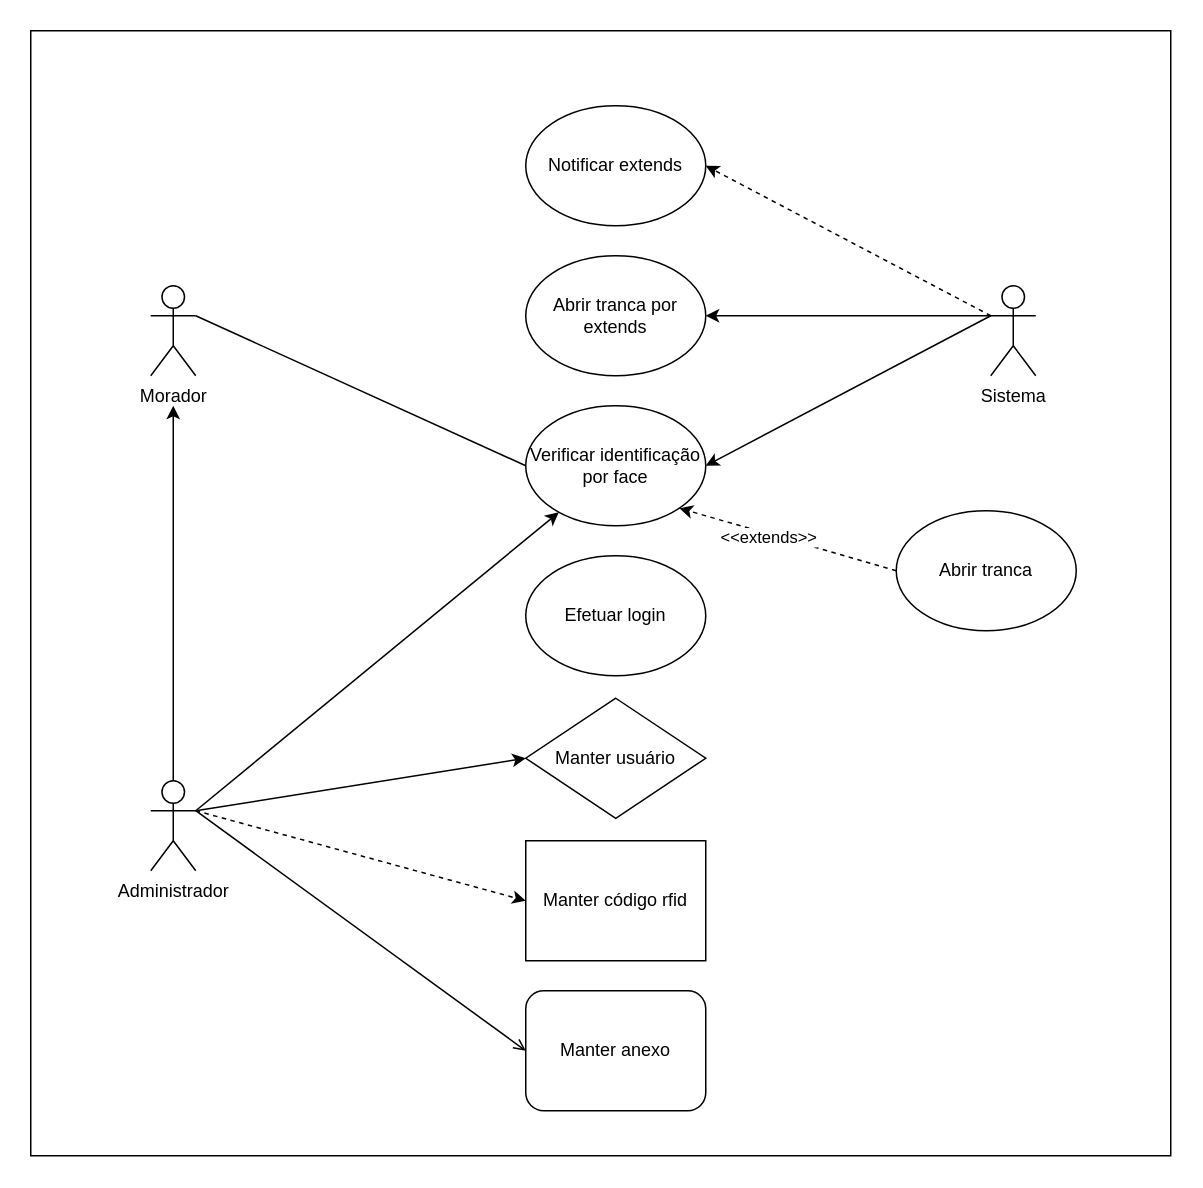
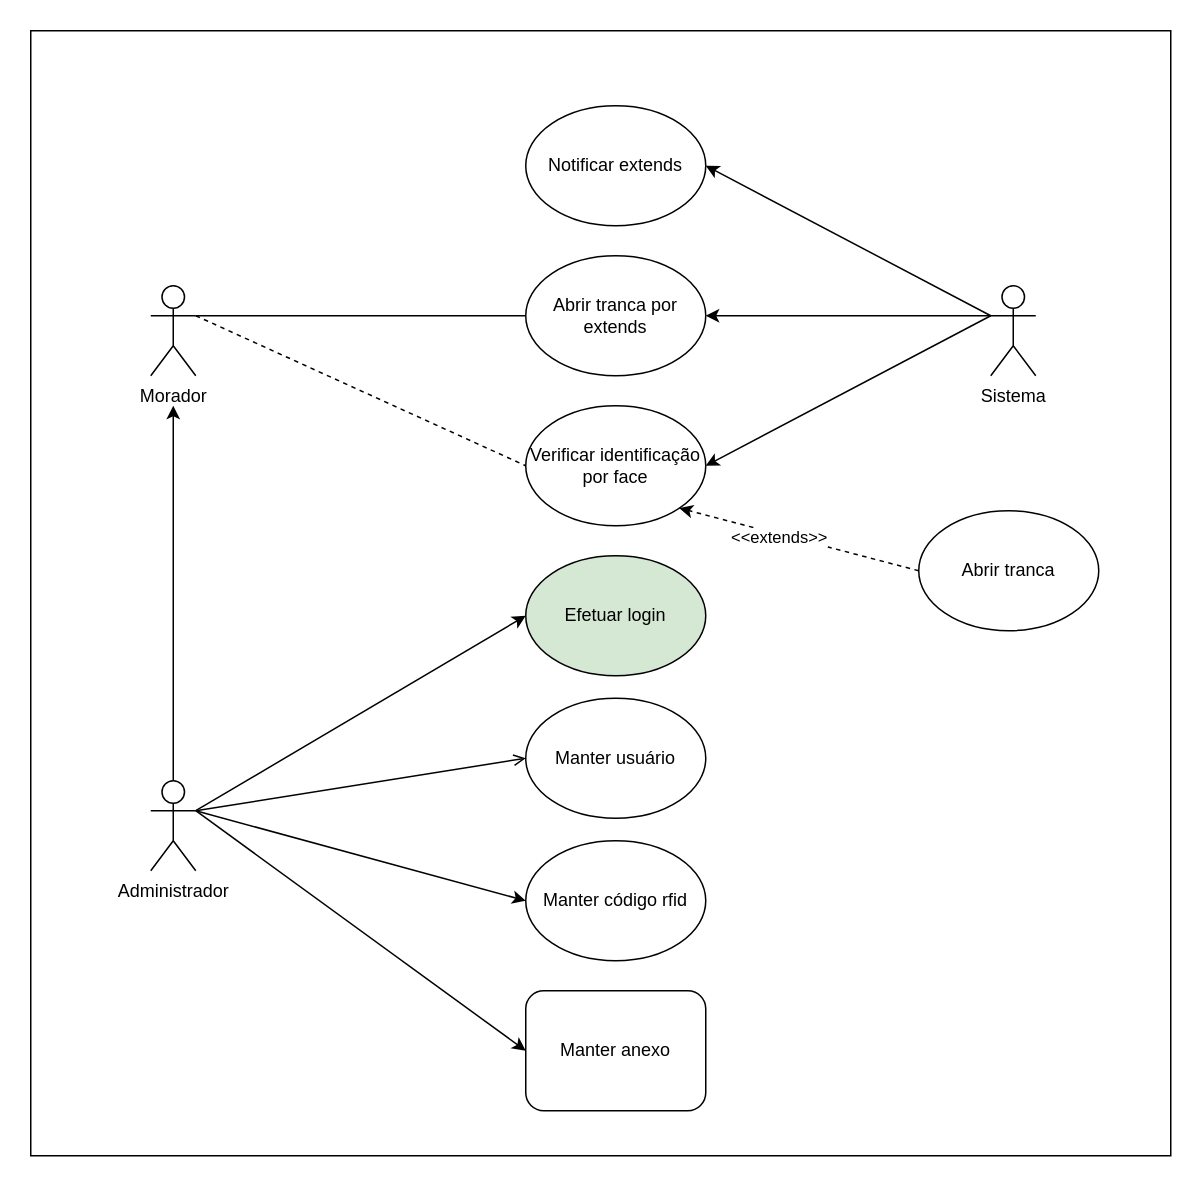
- <mxCell id="17" value="" style="endArrow=classic;html=1;rounded=0;entryX=1;entryY=0.5;entryDx=0;entryDy=0;exitX=0;exitY=0.333;exitDx=0;exitDy=0;exitPerimeter=0;dashed=1;" edge="1" parent="1" source="5" target="6"><mxGeometry width="50" height="50" relative="1" as="geometry"><mxPoint x="490" y="370" as="sourcePoint" /><mxPoint x="540" y="320" as="targetPoint" /></mxGeometry></mxCell>
+ <mxCell id="17" value="" style="endArrow=classic;html=1;rounded=0;entryX=1;entryY=0.5;entryDx=0;entryDy=0;exitX=0;exitY=0.333;exitDx=0;exitDy=0;exitPerimeter=0;" edge="1" parent="1" source="5" target="6"><mxGeometry width="50" height="50" relative="1" as="geometry"><mxPoint x="490" y="370" as="sourcePoint" /><mxPoint x="540" y="320" as="targetPoint" /></mxGeometry></mxCell>
+ <mxCell id="13" value="" style="endArrow=none;html=1;rounded=0;exitX=1;exitY=0.333;exitDx=0;exitDy=0;exitPerimeter=0;entryX=0;entryY=0.5;entryDx=0;entryDy=0;" edge="1" parent="1" source="4" target="7"><mxGeometry width="50" height="50" relative="1" as="geometry"><mxPoint x="320" y="380" as="sourcePoint" /><mxPoint x="370" y="330" as="targetPoint" /></mxGeometry></mxCell>
- <mxCell id="14" value="" style="endArrow=none;html=1;rounded=0;exitX=1;exitY=0.333;exitDx=0;exitDy=0;exitPerimeter=0;entryX=0;entryY=0.5;entryDx=0;entryDy=0;" edge="1" parent="1" source="4" target="8"><mxGeometry width="50" height="50" relative="1" as="geometry"><mxPoint x="210" y="310" as="sourcePoint" /><mxPoint x="260" y="260" as="targetPoint" /></mxGeometry></mxCell>
+ <mxCell id="14" value="" style="endArrow=none;html=1;rounded=0;exitX=1;exitY=0.333;exitDx=0;exitDy=0;exitPerimeter=0;entryX=0;entryY=0.5;entryDx=0;entryDy=0;dashed=1;" edge="1" parent="1" source="4" target="8"><mxGeometry width="50" height="50" relative="1" as="geometry"><mxPoint x="210" y="310" as="sourcePoint" /><mxPoint x="260" y="260" as="targetPoint" /></mxGeometry></mxCell>
- <mxCell id="11" value="Abrir tranca" style="ellipse;whiteSpace=wrap;html=1;" vertex="1" parent="1"><mxGeometry x="597" y="340" width="120" height="80" as="geometry" /></mxCell>
+ <mxCell id="11" value="Abrir tranca" style="ellipse;whiteSpace=wrap;html=1;" vertex="1" parent="1"><mxGeometry x="612" y="340" width="120" height="80" as="geometry" /></mxCell>
- <mxCell id="9" value="Efetuar login" style="ellipse;whiteSpace=wrap;html=1;" vertex="1" parent="1"><mxGeometry x="350" y="370" width="120" height="80" as="geometry" /></mxCell>
+ <mxCell id="9" value="Efetuar login" style="ellipse;whiteSpace=wrap;html=1;fillColor=#d5e8d4;" vertex="1" parent="1"><mxGeometry x="350" y="370" width="120" height="80" as="geometry" /></mxCell>
- <mxCell id="22" value="" style="endArrow=classic;html=1;rounded=0;exitX=1;exitY=0.333;exitDx=0;exitDy=0;exitPerimeter=0;" edge="1" parent="1" source="3" target="8"><mxGeometry width="50" height="50" relative="1" as="geometry"><mxPoint x="190" y="510" as="sourcePoint" /><mxPoint x="240" y="460" as="targetPoint" /></mxGeometry></mxCell>
+ <mxCell id="22" value="" style="endArrow=classic;html=1;rounded=0;entryX=0;entryY=0.5;entryDx=0;entryDy=0;exitX=1;exitY=0.333;exitDx=0;exitDy=0;exitPerimeter=0;" edge="1" parent="1" source="3" target="9"><mxGeometry width="50" height="50" relative="1" as="geometry"><mxPoint x="190" y="510" as="sourcePoint" /><mxPoint x="240" y="460" as="targetPoint" /></mxGeometry></mxCell>
- <mxCell id="10" value="Manter usuário" style="rhombus;whiteSpace=wrap;html=1;" vertex="1" parent="1"><mxGeometry x="350" y="465" width="120" height="80" as="geometry" /></mxCell>
+ <mxCell id="10" value="Manter usuário" style="ellipse;whiteSpace=wrap;html=1;" vertex="1" parent="1"><mxGeometry x="350" y="465" width="120" height="80" as="geometry" /></mxCell>
- <mxCell id="23" value="" style="endArrow=classic;html=1;rounded=0;exitX=1;exitY=0.333;exitDx=0;exitDy=0;exitPerimeter=0;entryX=0;entryY=0.5;entryDx=0;entryDy=0;" edge="1" parent="1" source="3" target="10"><mxGeometry width="50" height="50" relative="1" as="geometry"><mxPoint x="230" y="610" as="sourcePoint" /><mxPoint x="280" y="560" as="targetPoint" /></mxGeometry></mxCell>
+ <mxCell id="23" value="" style="endArrow=open;html=1;rounded=0;exitX=1;exitY=0.333;exitDx=0;exitDy=0;exitPerimeter=0;entryX=0;entryY=0.5;entryDx=0;entryDy=0;" edge="1" parent="1" source="3" target="10"><mxGeometry width="50" height="50" relative="1" as="geometry"><mxPoint x="230" y="610" as="sourcePoint" /><mxPoint x="280" y="560" as="targetPoint" /></mxGeometry></mxCell>
- <mxCell id="24" value="" style="endArrow=classic;html=1;rounded=0;exitX=1;exitY=0.333;exitDx=0;exitDy=0;exitPerimeter=0;entryX=0;entryY=0.5;entryDx=0;entryDy=0;dashed=1;" edge="1" parent="1" source="3" target="20"><mxGeometry width="50" height="50" relative="1" as="geometry"><mxPoint x="270" y="620" as="sourcePoint" /><mxPoint x="320" y="570" as="targetPoint" /></mxGeometry></mxCell>
+ <mxCell id="24" value="" style="endArrow=classic;html=1;rounded=0;exitX=1;exitY=0.333;exitDx=0;exitDy=0;exitPerimeter=0;entryX=0;entryY=0.5;entryDx=0;entryDy=0;" edge="1" parent="1" source="3" target="20"><mxGeometry width="50" height="50" relative="1" as="geometry"><mxPoint x="270" y="620" as="sourcePoint" /><mxPoint x="320" y="570" as="targetPoint" /></mxGeometry></mxCell>
- <mxCell id="20" value="Manter código rfid" style="whiteSpace=wrap;html=1;rounded=0;" vertex="1" parent="1"><mxGeometry x="350" y="560" width="120" height="80" as="geometry" /></mxCell>
+ <mxCell id="20" value="Manter código rfid" style="ellipse;whiteSpace=wrap;html=1;" vertex="1" parent="1"><mxGeometry x="350" y="560" width="120" height="80" as="geometry" /></mxCell>
- <mxCell id="25" value="" style="endArrow=open;html=1;rounded=0;exitX=1;exitY=0.333;exitDx=0;exitDy=0;exitPerimeter=0;entryX=0;entryY=0.5;entryDx=0;entryDy=0;" edge="1" parent="1" source="3" target="21"><mxGeometry width="50" height="50" relative="1" as="geometry"><mxPoint x="220" y="670" as="sourcePoint" /><mxPoint x="270" y="620" as="targetPoint" /></mxGeometry></mxCell>
+ <mxCell id="25" value="" style="endArrow=classic;html=1;rounded=0;exitX=1;exitY=0.333;exitDx=0;exitDy=0;exitPerimeter=0;entryX=0;entryY=0.5;entryDx=0;entryDy=0;" edge="1" parent="1" source="3" target="21"><mxGeometry width="50" height="50" relative="1" as="geometry"><mxPoint x="220" y="670" as="sourcePoint" /><mxPoint x="270" y="620" as="targetPoint" /></mxGeometry></mxCell>
